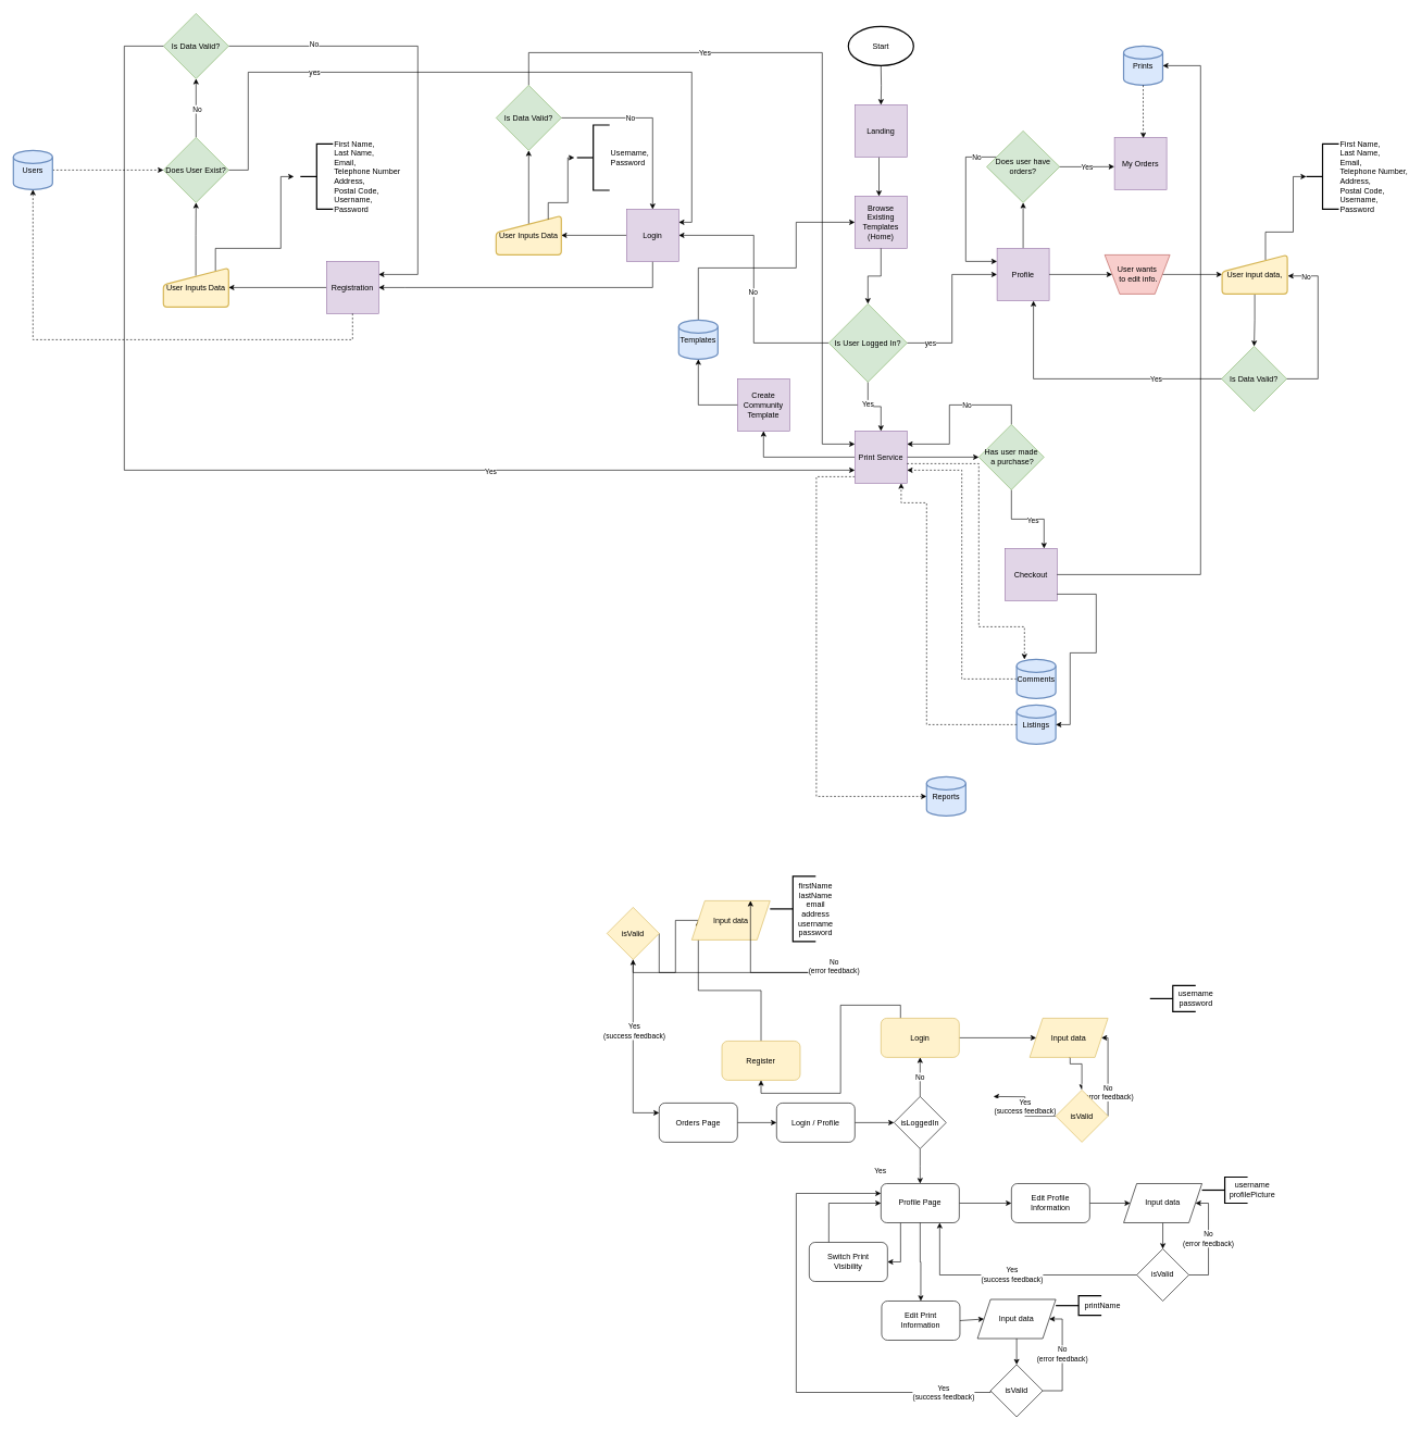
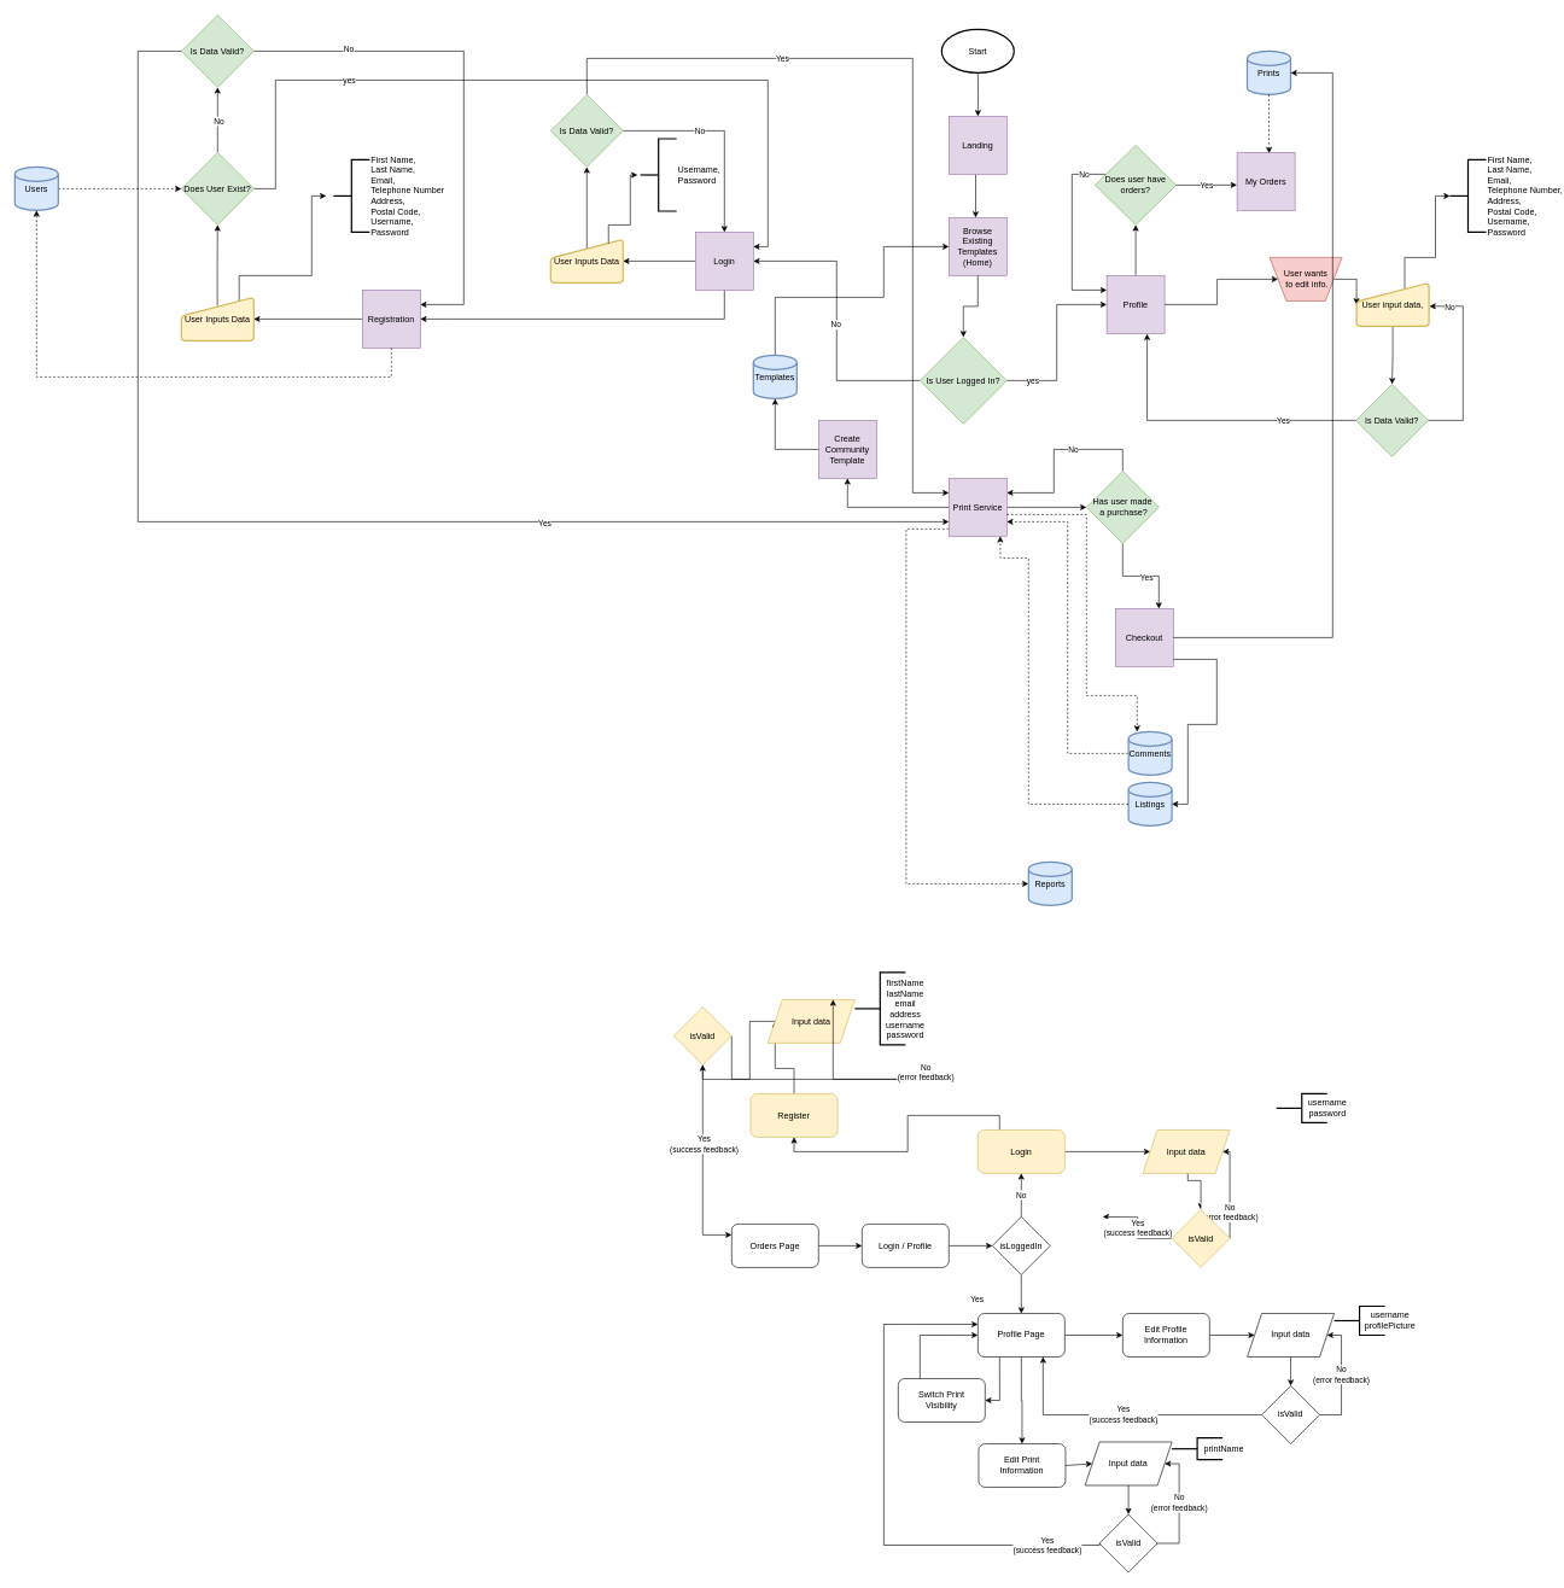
- <mxCell id="107" value="User wants&lt;br&gt;&amp;nbsp;to edit info." style="verticalLabelPosition=middle;verticalAlign=middle;html=1;shape=trapezoid;perimeter=trapezoidPerimeter;whiteSpace=wrap;size=0.23;arcSize=10;flipV=1;labelPosition=center;align=center;fillColor=#f8cecc;strokeColor=#b85450;" parent="1" vertex="1"><mxGeometry x="1693.02" y="390" width="100" height="60" as="geometry" /></mxCell>
+ <mxCell id="107" value="User wants&lt;br&gt;&amp;nbsp;to edit info." style="verticalLabelPosition=middle;verticalAlign=middle;html=1;shape=trapezoid;perimeter=trapezoidPerimeter;whiteSpace=wrap;size=0.23;arcSize=10;flipV=1;labelPosition=center;align=center;fillColor=#f8cecc;strokeColor=#b85450;" parent="1" vertex="1"><mxGeometry x="1753.02" y="355" width="100" height="60" as="geometry" /></mxCell>
- <mxCell id="60" style="edgeStyle=orthogonalEdgeStyle;rounded=0;orthogonalLoop=1;jettySize=auto;html=1;entryX=0.5;entryY=0;entryDx=0;entryDy=0;" parent="1" source="64" target="82" edge="1"><mxGeometry relative="1" as="geometry" /></mxCell>
- <mxCell id="61" value="Yes" style="edgeLabel;html=1;align=center;verticalAlign=middle;resizable=0;points=[];" parent="60" vertex="1" connectable="0"><mxGeometry x="-0.299" y="-1" relative="1" as="geometry"><mxPoint as="offset" /></mxGeometry></mxCell>
- <mxCell id="14" value="Register" style="rounded=1;whiteSpace=wrap;html=1;flipV=0;flipH=0;fillColor=#fff2cc;strokeColor=#d6b656;" parent="1" vertex="1"><mxGeometry x="1106.19" y="1595" width="120" height="60" as="geometry" /></mxCell>
+ <mxCell id="14" value="Register" style="rounded=1;whiteSpace=wrap;html=1;flipV=0;flipH=0;fillColor=#fff2cc;strokeColor=#d6b656;" parent="1" vertex="1"><mxGeometry x="1036.19" y="1510" width="120" height="60" as="geometry" /></mxCell>
